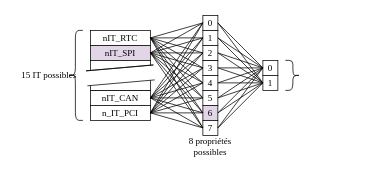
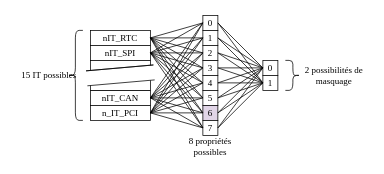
- <mxCell id="4" value="&lt;font face=&quot;Verdana&quot;&gt;nIT_SPI&lt;/font&gt;" style="rounded=0;whiteSpace=wrap;html=1;fillColor=#e1d5e7;" vertex="1" parent="1"><mxGeometry x="120" y="60" width="80" height="20" as="geometry" /></mxCell>
+ <mxCell id="4" value="&lt;font face=&quot;Verdana&quot;&gt;nIT_SPI&lt;/font&gt;" style="rounded=0;whiteSpace=wrap;html=1;" vertex="1" parent="1"><mxGeometry x="120" y="60" width="80" height="20" as="geometry" /></mxCell>
+ <mxCell id="57" value="2 possibilités de masquage" style="text;html=1;strokeColor=none;fillColor=none;align=center;verticalAlign=middle;whiteSpace=wrap;rounded=0;fontFamily=Verdana;fontSize=12;" vertex="1" parent="1"><mxGeometry x="400" y="85.01" width="90" height="30" as="geometry" /></mxCell>
